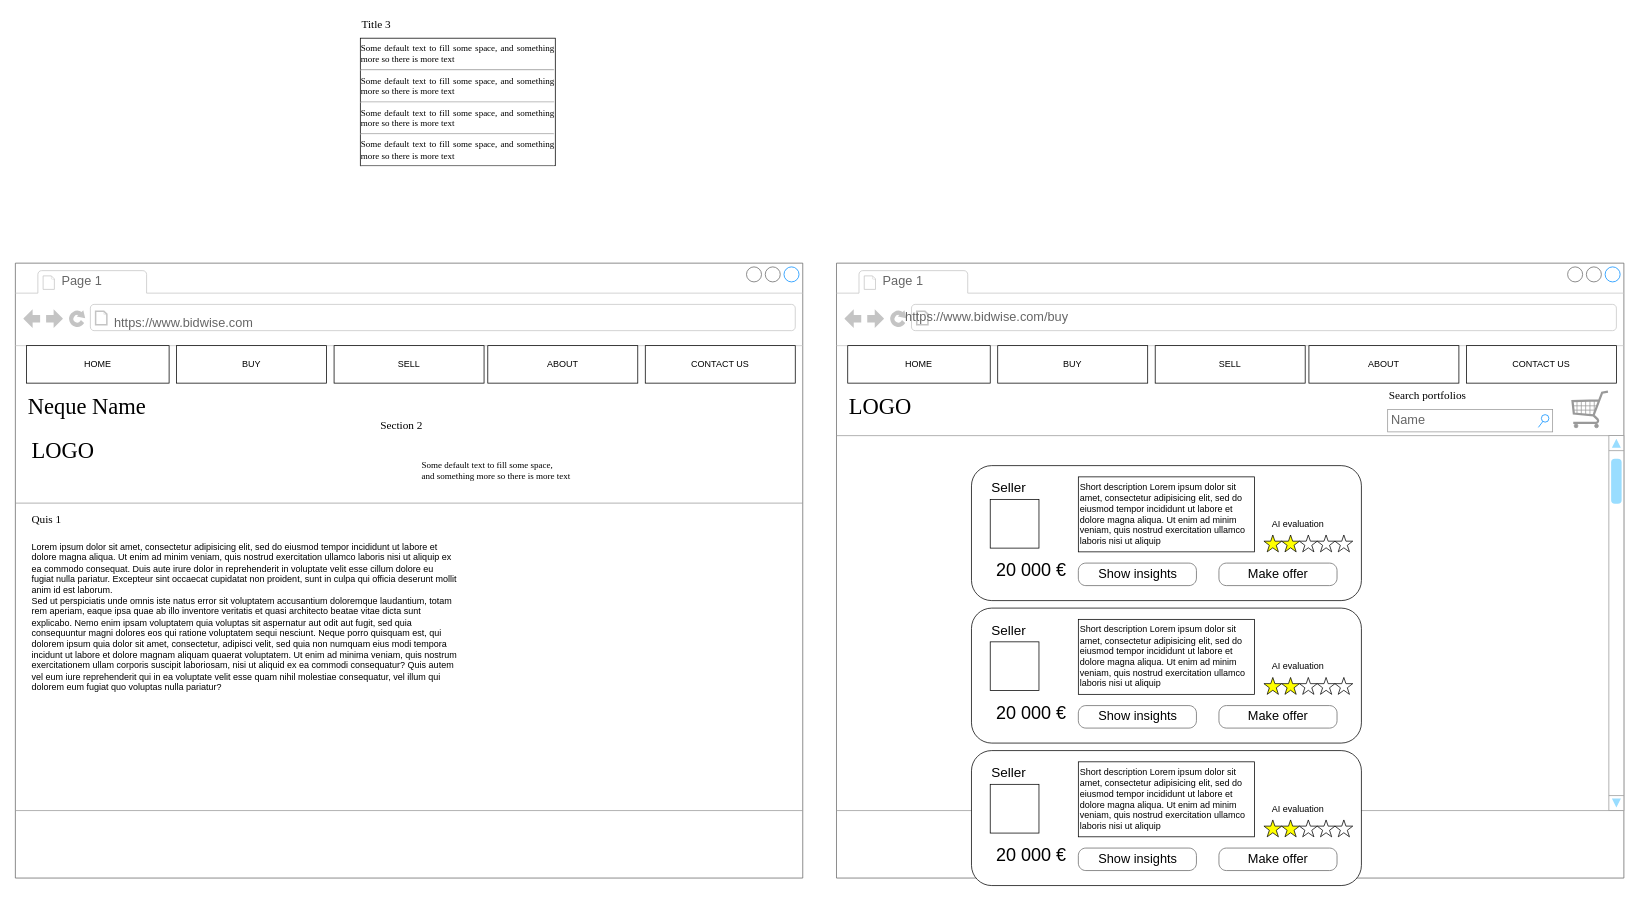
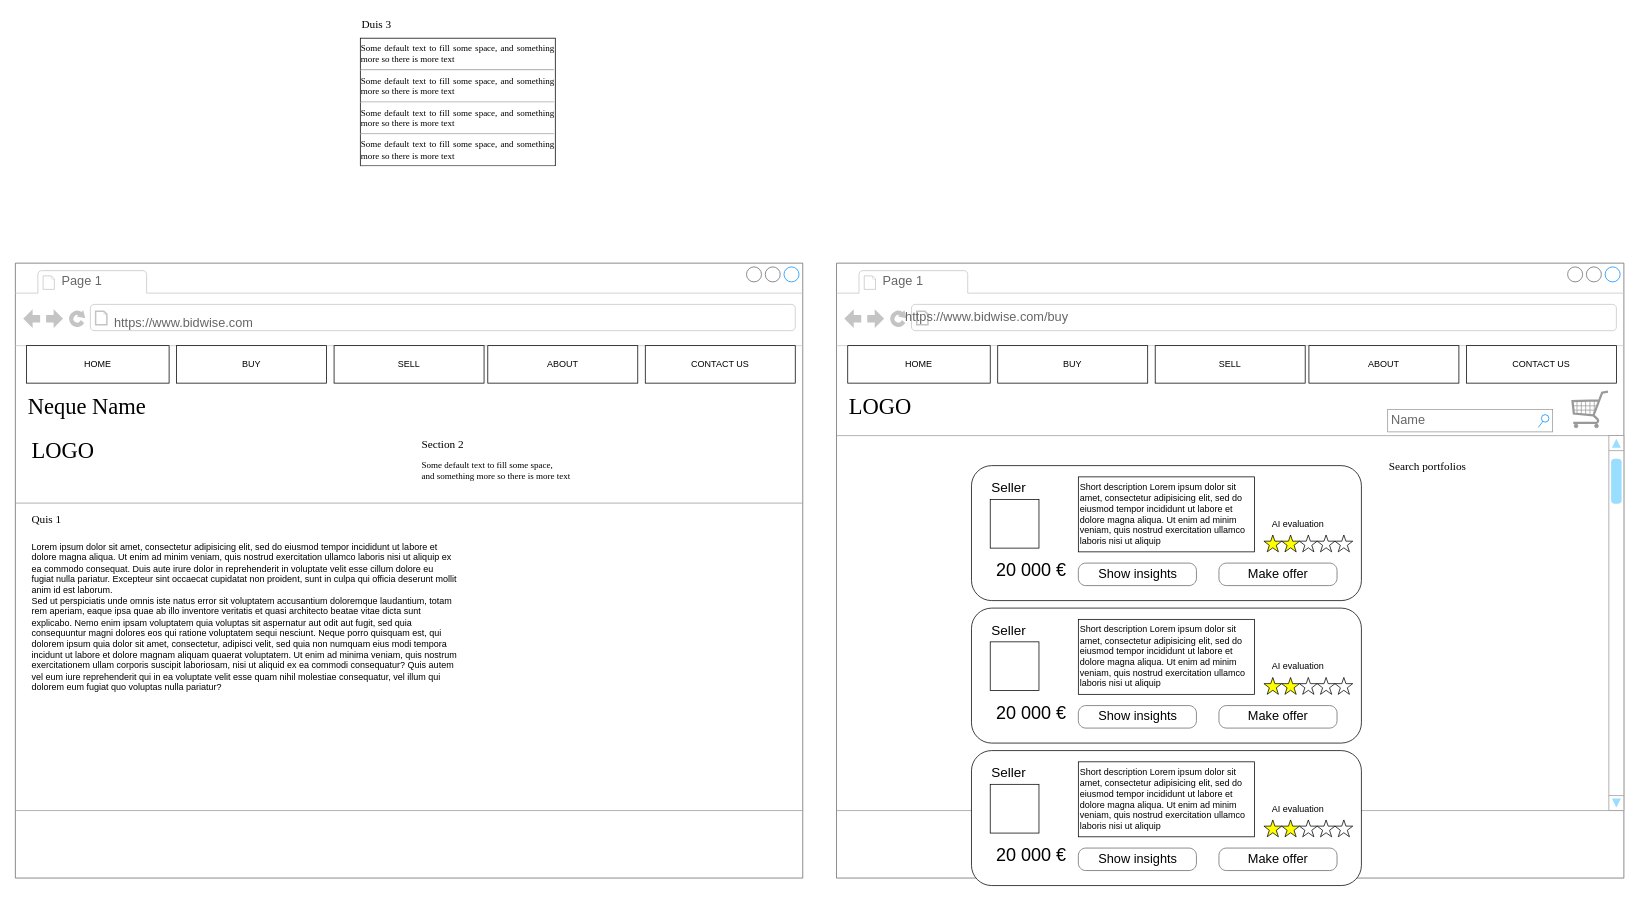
- <mxCell id="19" value="Title 3" style="text;html=1;points=[];align=left;verticalAlign=top;spacingTop=-4;fontSize=15;fontFamily=Verdana" parent="1" vertex="1"><mxGeometry x="480" y="20" width="170" height="30" as="geometry" /></mxCell>
+ <mxCell id="19" value="Duis 3" style="text;html=1;points=[];align=left;verticalAlign=top;spacingTop=-4;fontSize=15;fontFamily=Verdana" parent="1" vertex="1"><mxGeometry x="480" y="20" width="170" height="30" as="geometry" /></mxCell>
- <mxCell id="75" value="Search portfolios" style="text;html=1;points=[];align=left;verticalAlign=top;spacingTop=-4;fontSize=15;fontFamily=Verdana" parent="20" vertex="1"><mxGeometry x="735" y="165" width="170" height="30" as="geometry" /></mxCell>
+ <mxCell id="75" value="Search portfolios" style="text;html=1;points=[];align=left;verticalAlign=top;spacingTop=-4;fontSize=15;fontFamily=Verdana" parent="20" vertex="1"><mxGeometry x="735" y="260" width="170" height="30" as="geometry" /></mxCell>
- <mxCell id="6" value="Section 2" style="text;html=1;points=[];align=left;verticalAlign=top;spacingTop=-4;fontSize=15;fontFamily=Verdana" parent="2" vertex="1"><mxGeometry x="485" y="205" width="170" height="30" as="geometry" /></mxCell>
+ <mxCell id="6" value="Section 2" style="text;html=1;points=[];align=left;verticalAlign=top;spacingTop=-4;fontSize=15;fontFamily=Verdana" parent="2" vertex="1"><mxGeometry x="540" y="230" width="170" height="30" as="geometry" /></mxCell>
